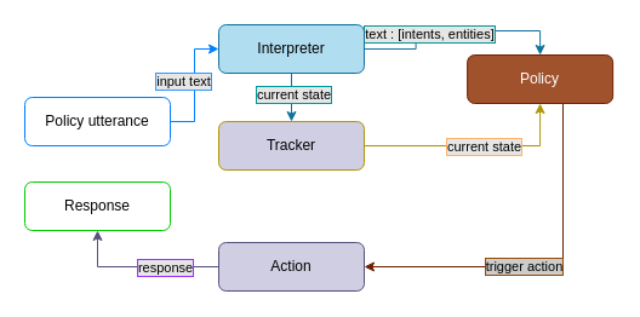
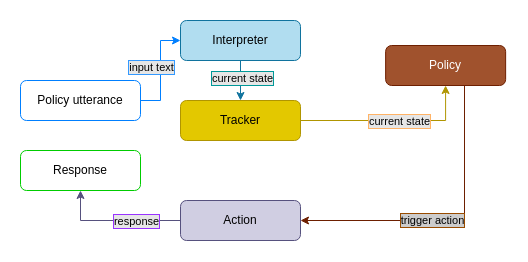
- <mxCell id="2" value="" style="edgeStyle=orthogonalEdgeStyle;rounded=0;orthogonalLoop=1;jettySize=auto;html=1;entryX=0.5;entryY=0;entryDx=0;entryDy=0;fillColor=#b1ddf0;strokeColor=#10739e;" edge="1" parent="1" source="6" target="16"><mxGeometry relative="1" as="geometry"><mxPoint x="380" y="40" as="targetPoint" /></mxGeometry></mxCell>
- <mxCell id="3" value="text : [intents, entities]" style="edgeLabel;html=1;align=center;verticalAlign=middle;resizable=0;points=[];labelBackgroundColor=#E6E6E6;labelBorderColor=#009999;" vertex="1" connectable="0" parent="2"><mxGeometry x="-0.387" relative="1" as="geometry"><mxPoint x="11" as="offset" /></mxGeometry></mxCell>
- <mxCell id="13" value="Tracker" style="rounded=1;whiteSpace=wrap;html=1;fillColor=#d0cee2;strokeColor=#B09500;fontColor=#000000;" vertex="1" parent="1"><mxGeometry x="180" y="100" width="120" height="40" as="geometry" /></mxCell>
+ <mxCell id="13" value="Tracker" style="rounded=1;whiteSpace=wrap;html=1;fillColor=#e3c800;strokeColor=#B09500;fontColor=#000000;" vertex="1" parent="1"><mxGeometry x="180" y="100" width="120" height="40" as="geometry" /></mxCell>
